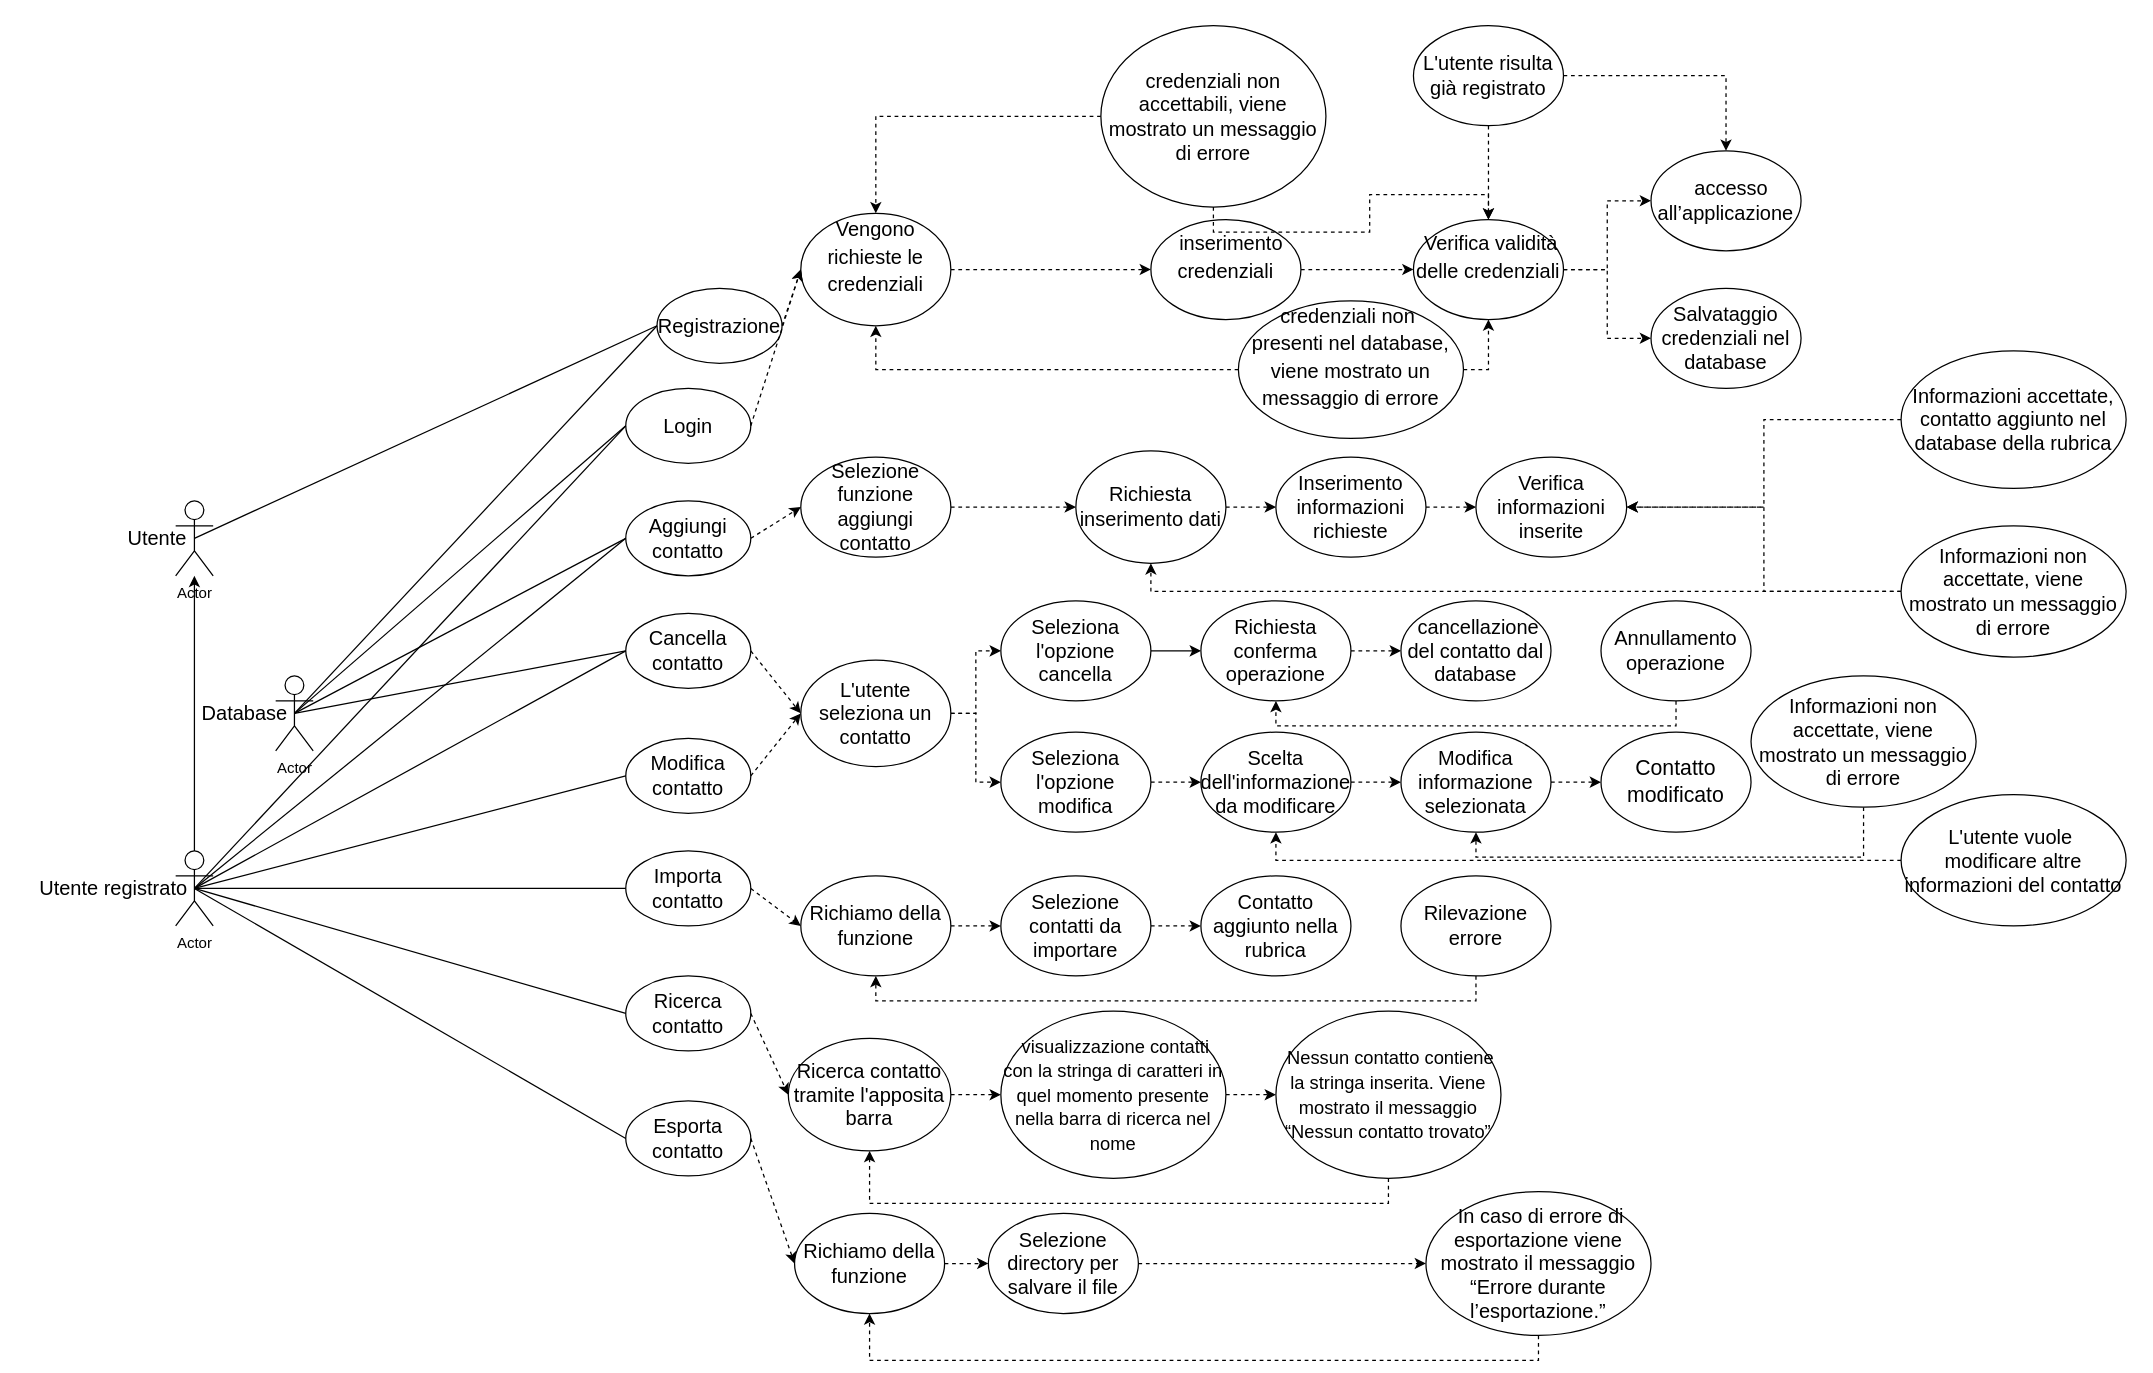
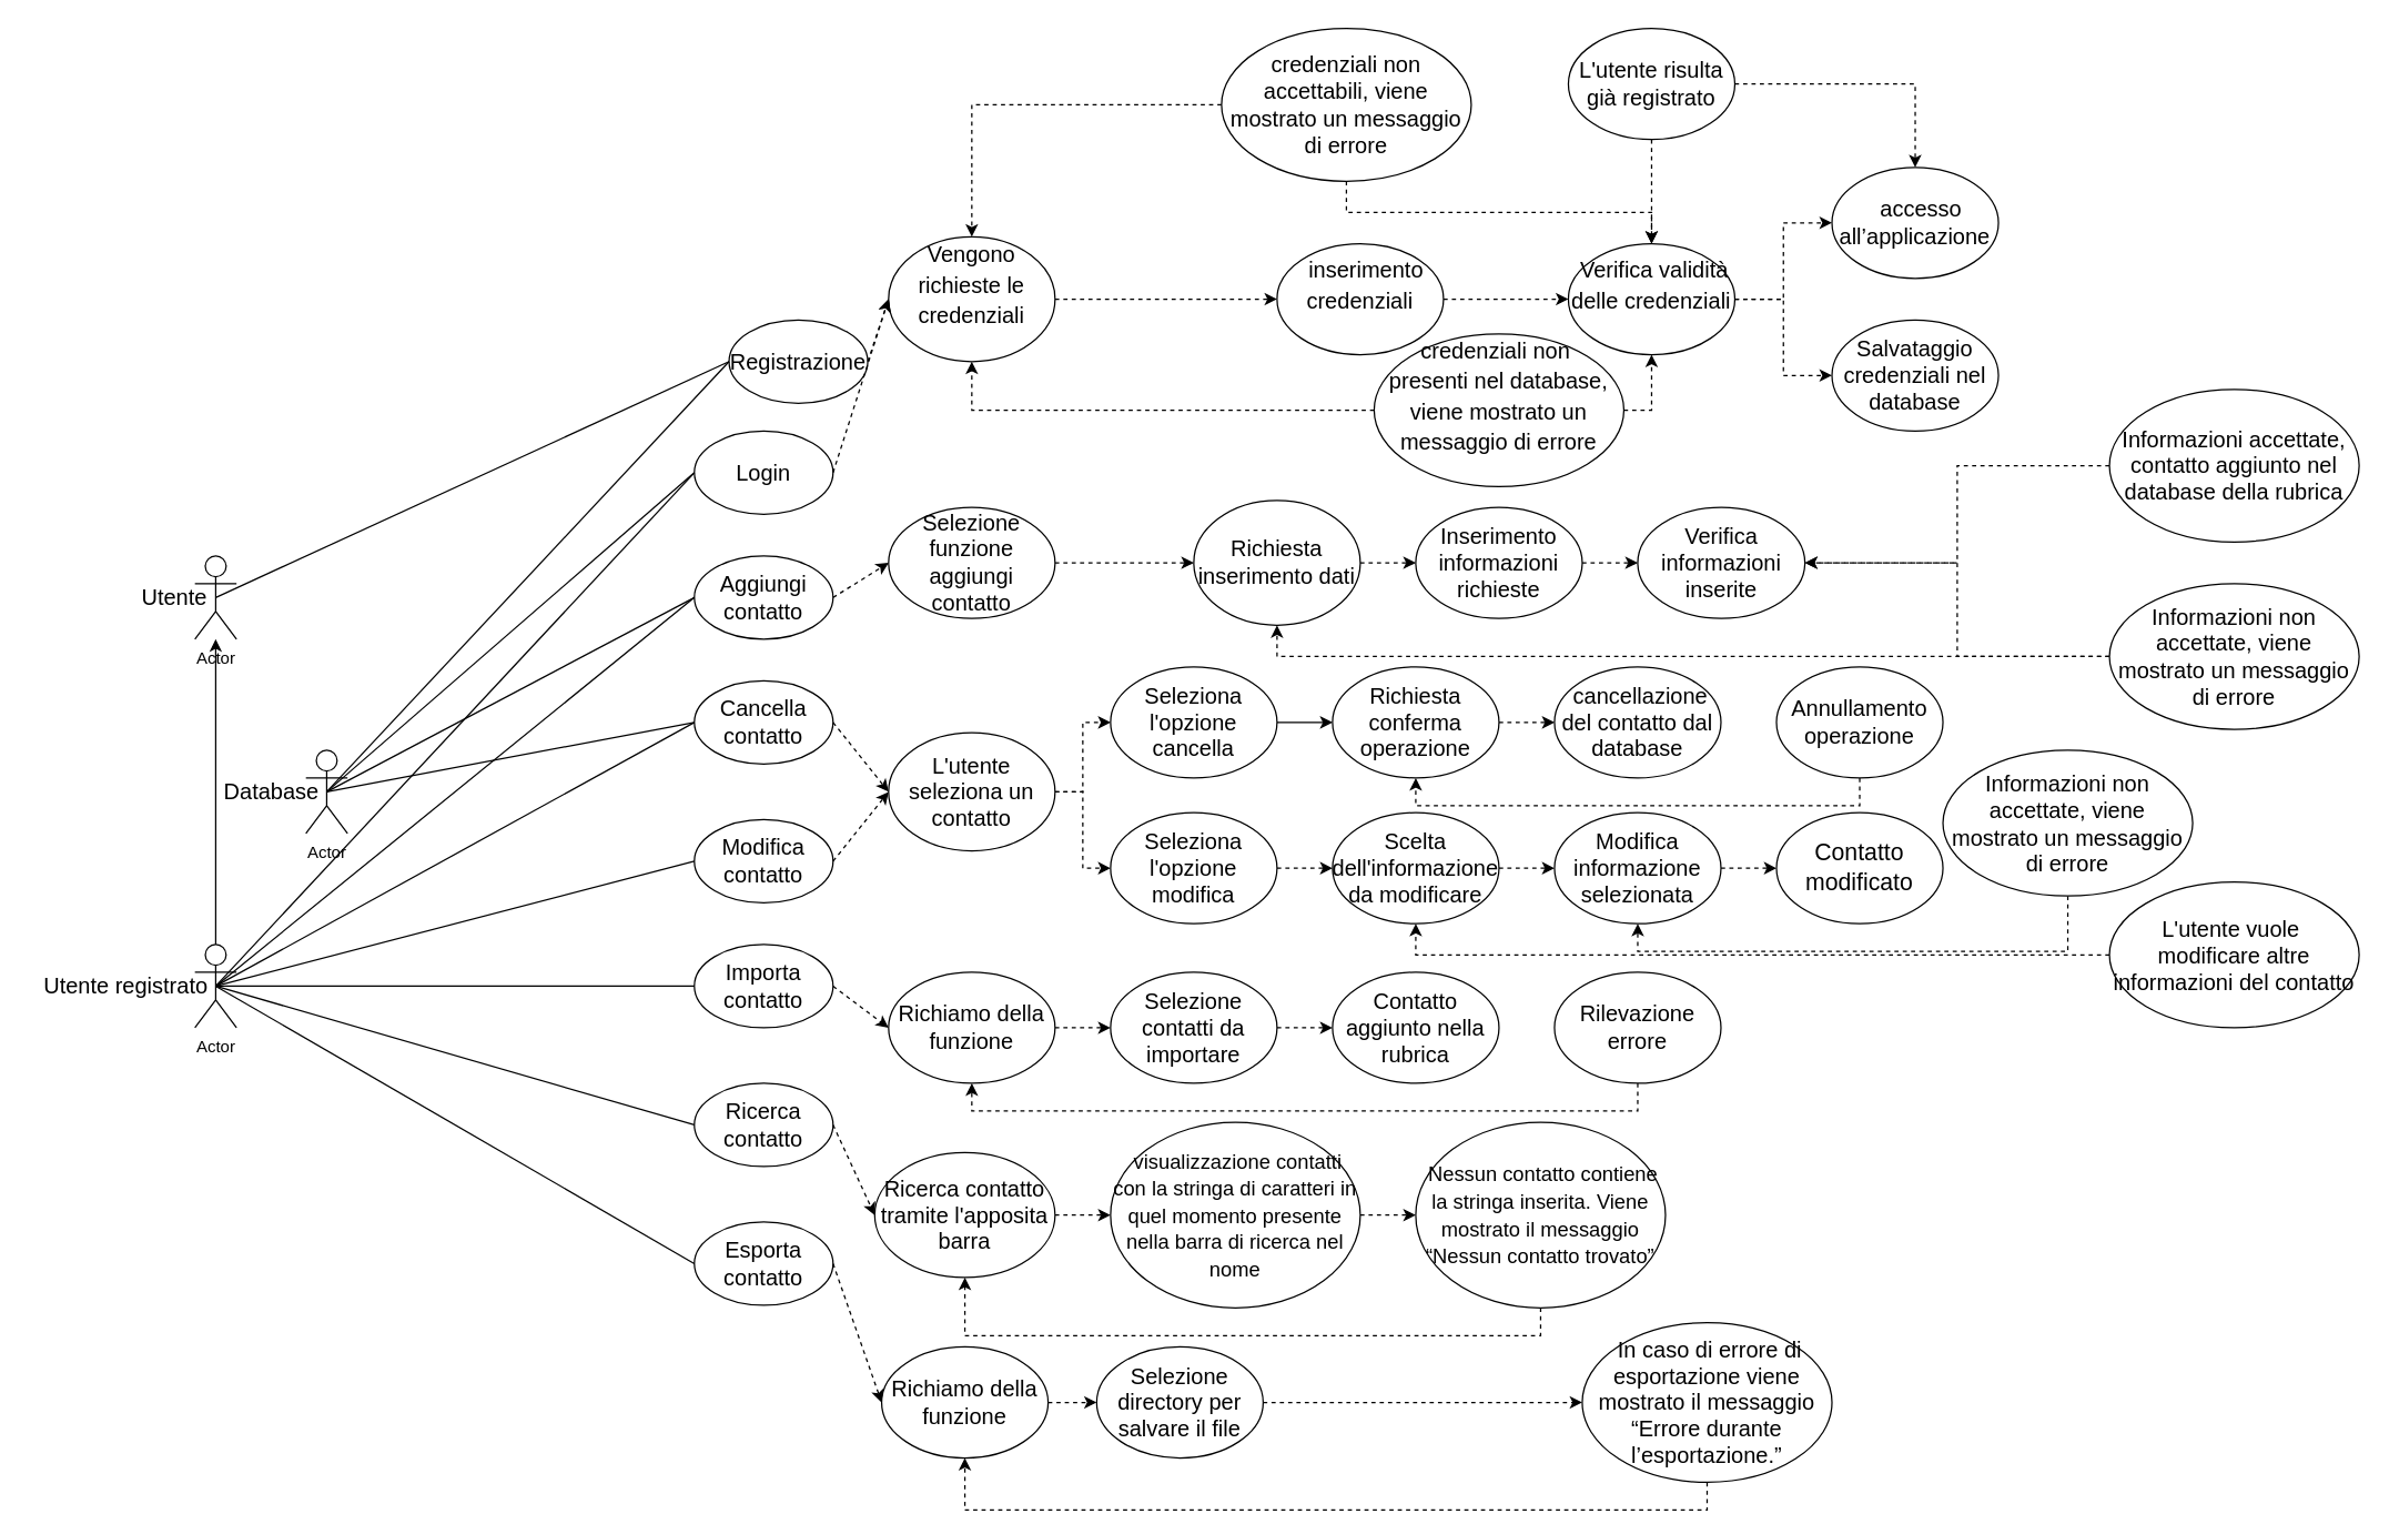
- <mxCell id="41" value="&lt;span id=&quot;docs-internal-guid-1d8b4a61-7fff-9274-ad3c-ef28a5727f92&quot;&gt;&lt;span style=&quot;font-family: Arial, sans-serif; background-color: transparent; font-variant-numeric: normal; font-variant-east-asian: normal; font-variant-alternates: normal; font-variant-position: normal; vertical-align: baseline; white-space-collapse: preserve;&quot;&gt;credenziali non accettabili, viene mostrato un messaggio di errore&lt;/span&gt;&lt;/span&gt;" style="ellipse;whiteSpace=wrap;html=1;fontSize=16;" vertex="1" parent="1"><mxGeometry x="880" y="20" width="180" height="145" as="geometry" /></mxCell>
+ <mxCell id="41" value="&lt;span id=&quot;docs-internal-guid-1d8b4a61-7fff-9274-ad3c-ef28a5727f92&quot;&gt;&lt;span style=&quot;font-family: Arial, sans-serif; background-color: transparent; font-variant-numeric: normal; font-variant-east-asian: normal; font-variant-alternates: normal; font-variant-position: normal; vertical-align: baseline; white-space-collapse: preserve;&quot;&gt;credenziali non accettabili, viene mostrato un messaggio di errore&lt;/span&gt;&lt;/span&gt;" style="ellipse;whiteSpace=wrap;html=1;fontSize=16;" vertex="1" parent="1"><mxGeometry x="880" y="20" width="180" height="110" as="geometry" /></mxCell>
